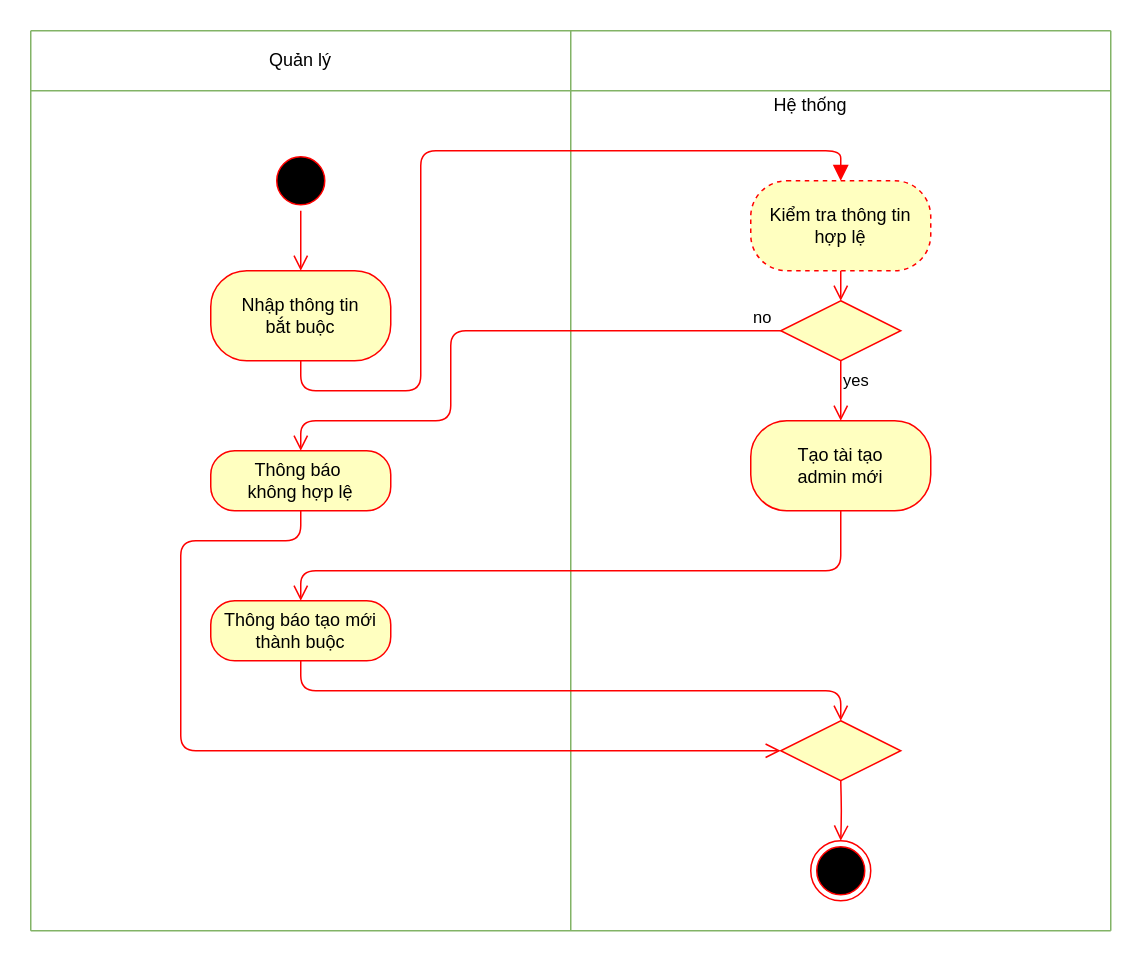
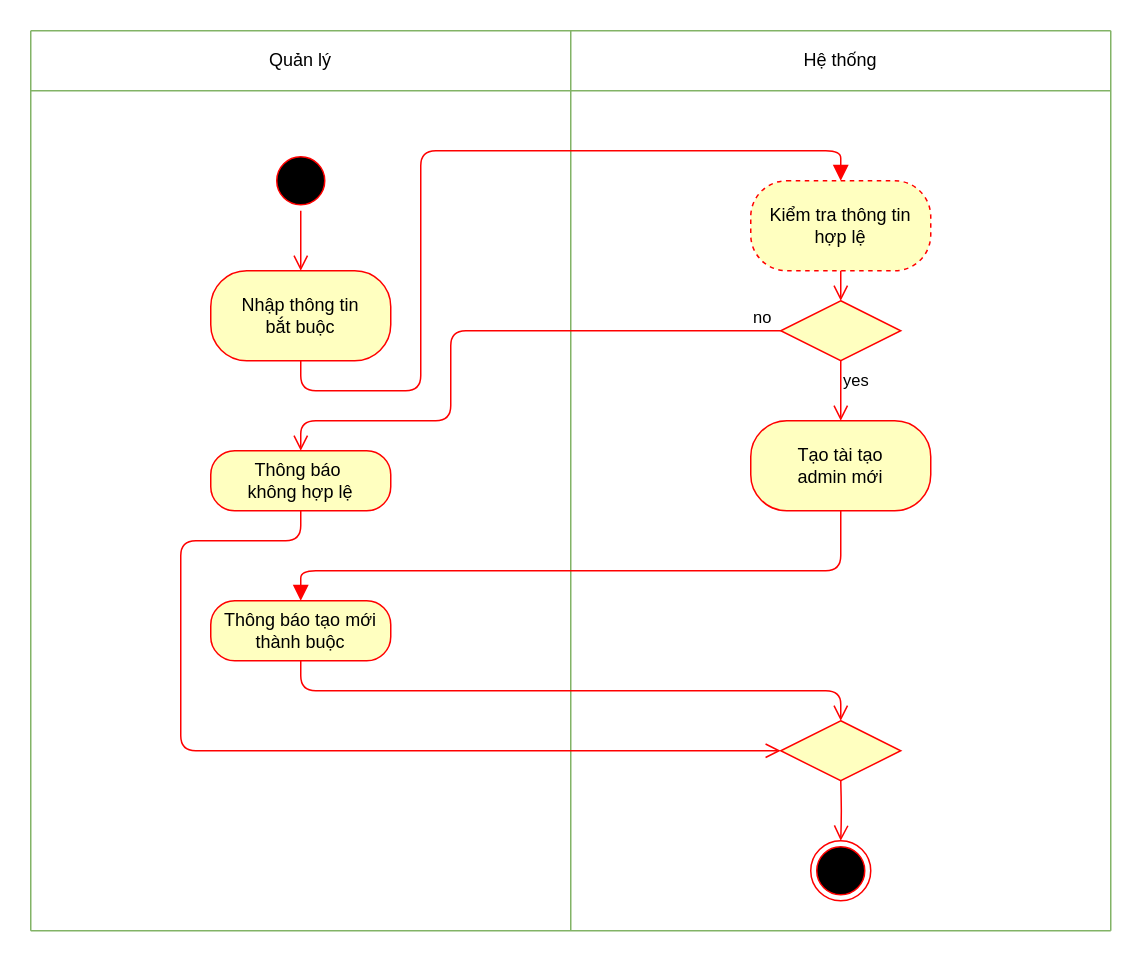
- <mxCell id="5" value="Hệ thống" style="text;html=1;strokeColor=none;fillColor=none;align=center;verticalAlign=middle;whiteSpace=wrap;rounded=0;" vertex="1" parent="1"><mxGeometry x="500" y="60" width="80" height="20" as="geometry" /></mxCell>
+ <mxCell id="5" value="Hệ thống" style="text;html=1;strokeColor=none;fillColor=none;align=center;verticalAlign=middle;whiteSpace=wrap;rounded=0;" vertex="1" parent="1"><mxGeometry x="520" y="30" width="80" height="20" as="geometry" /></mxCell>
- <mxCell id="25" value="" style="edgeStyle=orthogonalEdgeStyle;html=1;verticalAlign=bottom;endArrow=open;endSize=8;strokeColor=#ff0000;exitX=0.5;exitY=1;exitDx=0;exitDy=0;entryX=0.5;entryY=0;entryDx=0;entryDy=0;" edge="1" parent="1" source="24" target="26"><mxGeometry relative="1" as="geometry"><mxPoint x="560" y="380" as="targetPoint" /><mxPoint x="570" y="720" as="sourcePoint" /><Array as="points"><mxPoint x="560" y="380" /><mxPoint x="200" y="380" /></Array></mxGeometry></mxCell>
+ <mxCell id="25" value="" style="edgeStyle=orthogonalEdgeStyle;html=1;verticalAlign=bottom;endArrow=block;endSize=8;strokeColor=#ff0000;exitX=0.5;exitY=1;exitDx=0;exitDy=0;entryX=0.5;entryY=0;entryDx=0;entryDy=0;" edge="1" parent="1" source="24" target="26"><mxGeometry relative="1" as="geometry"><mxPoint x="560" y="380" as="targetPoint" /><mxPoint x="570" y="720" as="sourcePoint" /><Array as="points"><mxPoint x="560" y="380" /><mxPoint x="200" y="380" /></Array></mxGeometry></mxCell>
